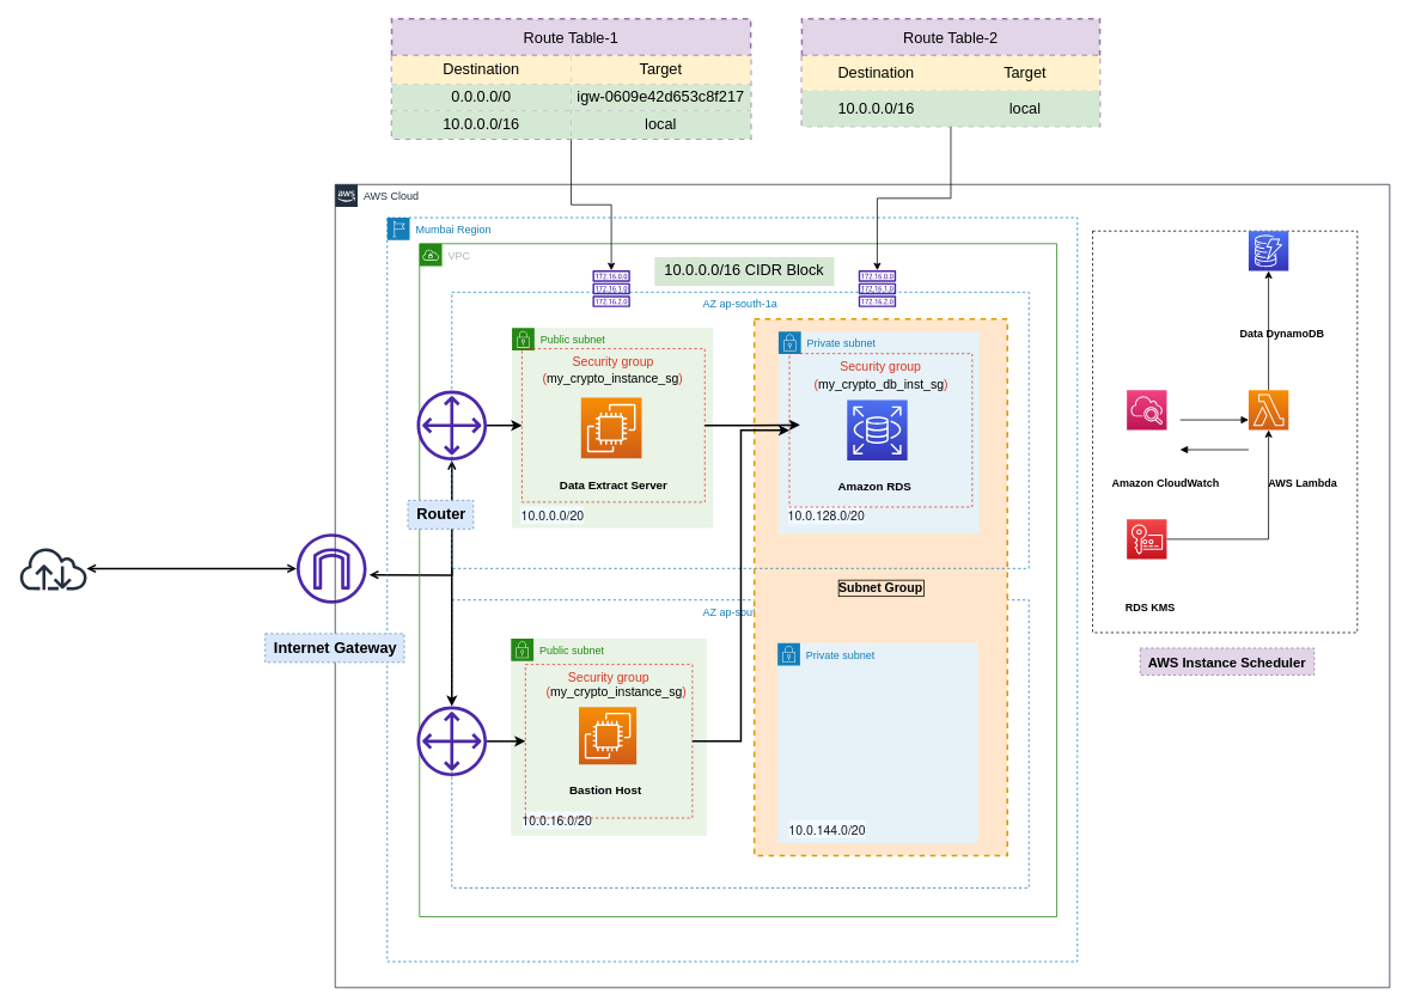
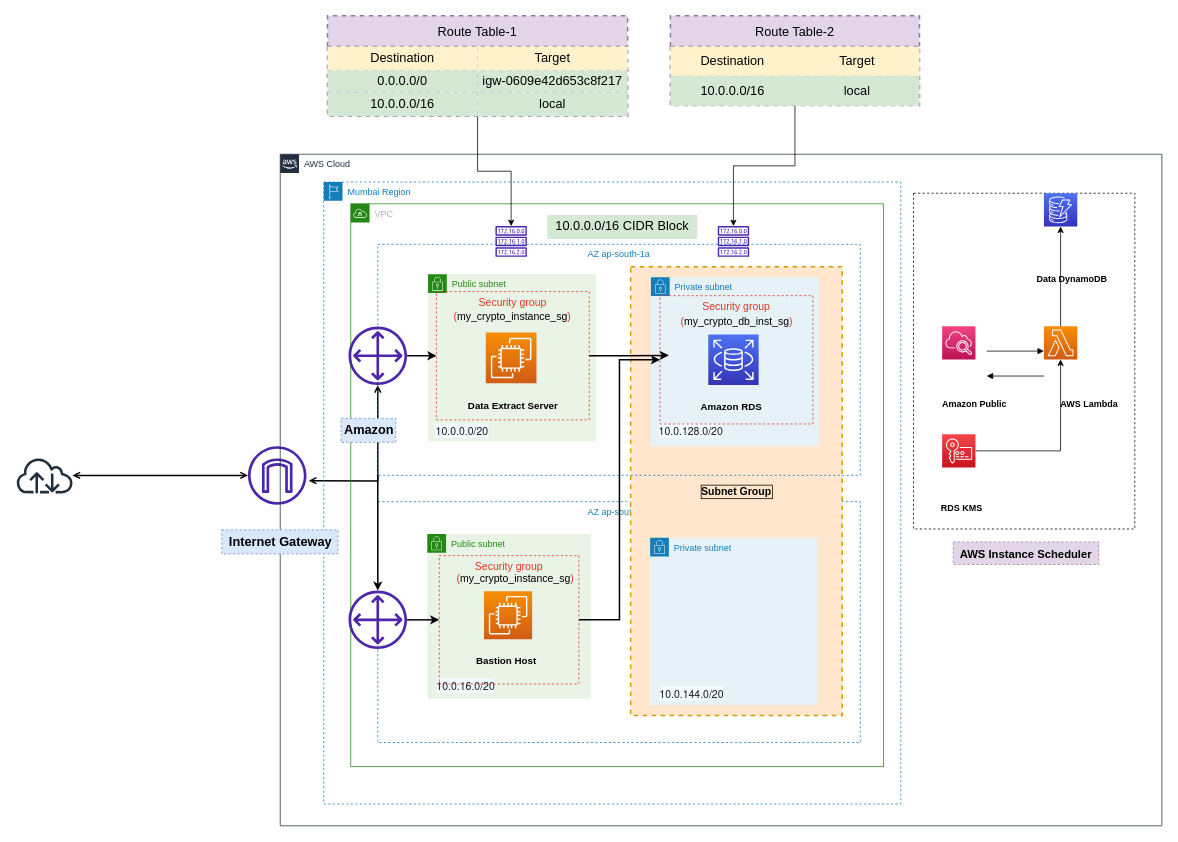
- <mxCell id="18" value="Amazon CloudWatch" style="text;html=1;align=center;verticalAlign=middle;resizable=0;points=[];autosize=1;strokeColor=none;fillColor=none;fontFamily=Helvetica;fontSize=12;fontStyle=1" parent="10" vertex="1"><mxGeometry x="12.45" y="268.691" width="138" height="26" as="geometry" /></mxCell>
+ <mxCell id="18" value="Amazon Public" style="text;html=1;align=center;verticalAlign=middle;resizable=0;points=[];autosize=1;strokeColor=none;fillColor=none;fontFamily=Helvetica;fontSize=12;fontStyle=1" parent="10" vertex="1"><mxGeometry x="12.45" y="268.691" width="138" height="26" as="geometry" /></mxCell>
- <mxCell id="35" value="Router" style="text;html=1;resizable=0;autosize=1;align=center;verticalAlign=middle;points=[];fillColor=#dae8fc;strokeColor=#6c8ebf;rounded=0;dashed=1;labelBackgroundColor=none;labelBorderColor=none;fontSize=17;fontStyle=1" parent="32" vertex="1"><mxGeometry x="-13" y="286.005" width="73" height="32" as="geometry" /></mxCell>
+ <mxCell id="35" value="Amazon" style="text;html=1;resizable=0;autosize=1;align=center;verticalAlign=middle;points=[];fillColor=#dae8fc;strokeColor=#6c8ebf;rounded=0;dashed=1;labelBackgroundColor=none;labelBorderColor=none;fontSize=17;fontStyle=1" parent="32" vertex="1"><mxGeometry x="-13" y="286.005" width="73" height="32" as="geometry" /></mxCell>
